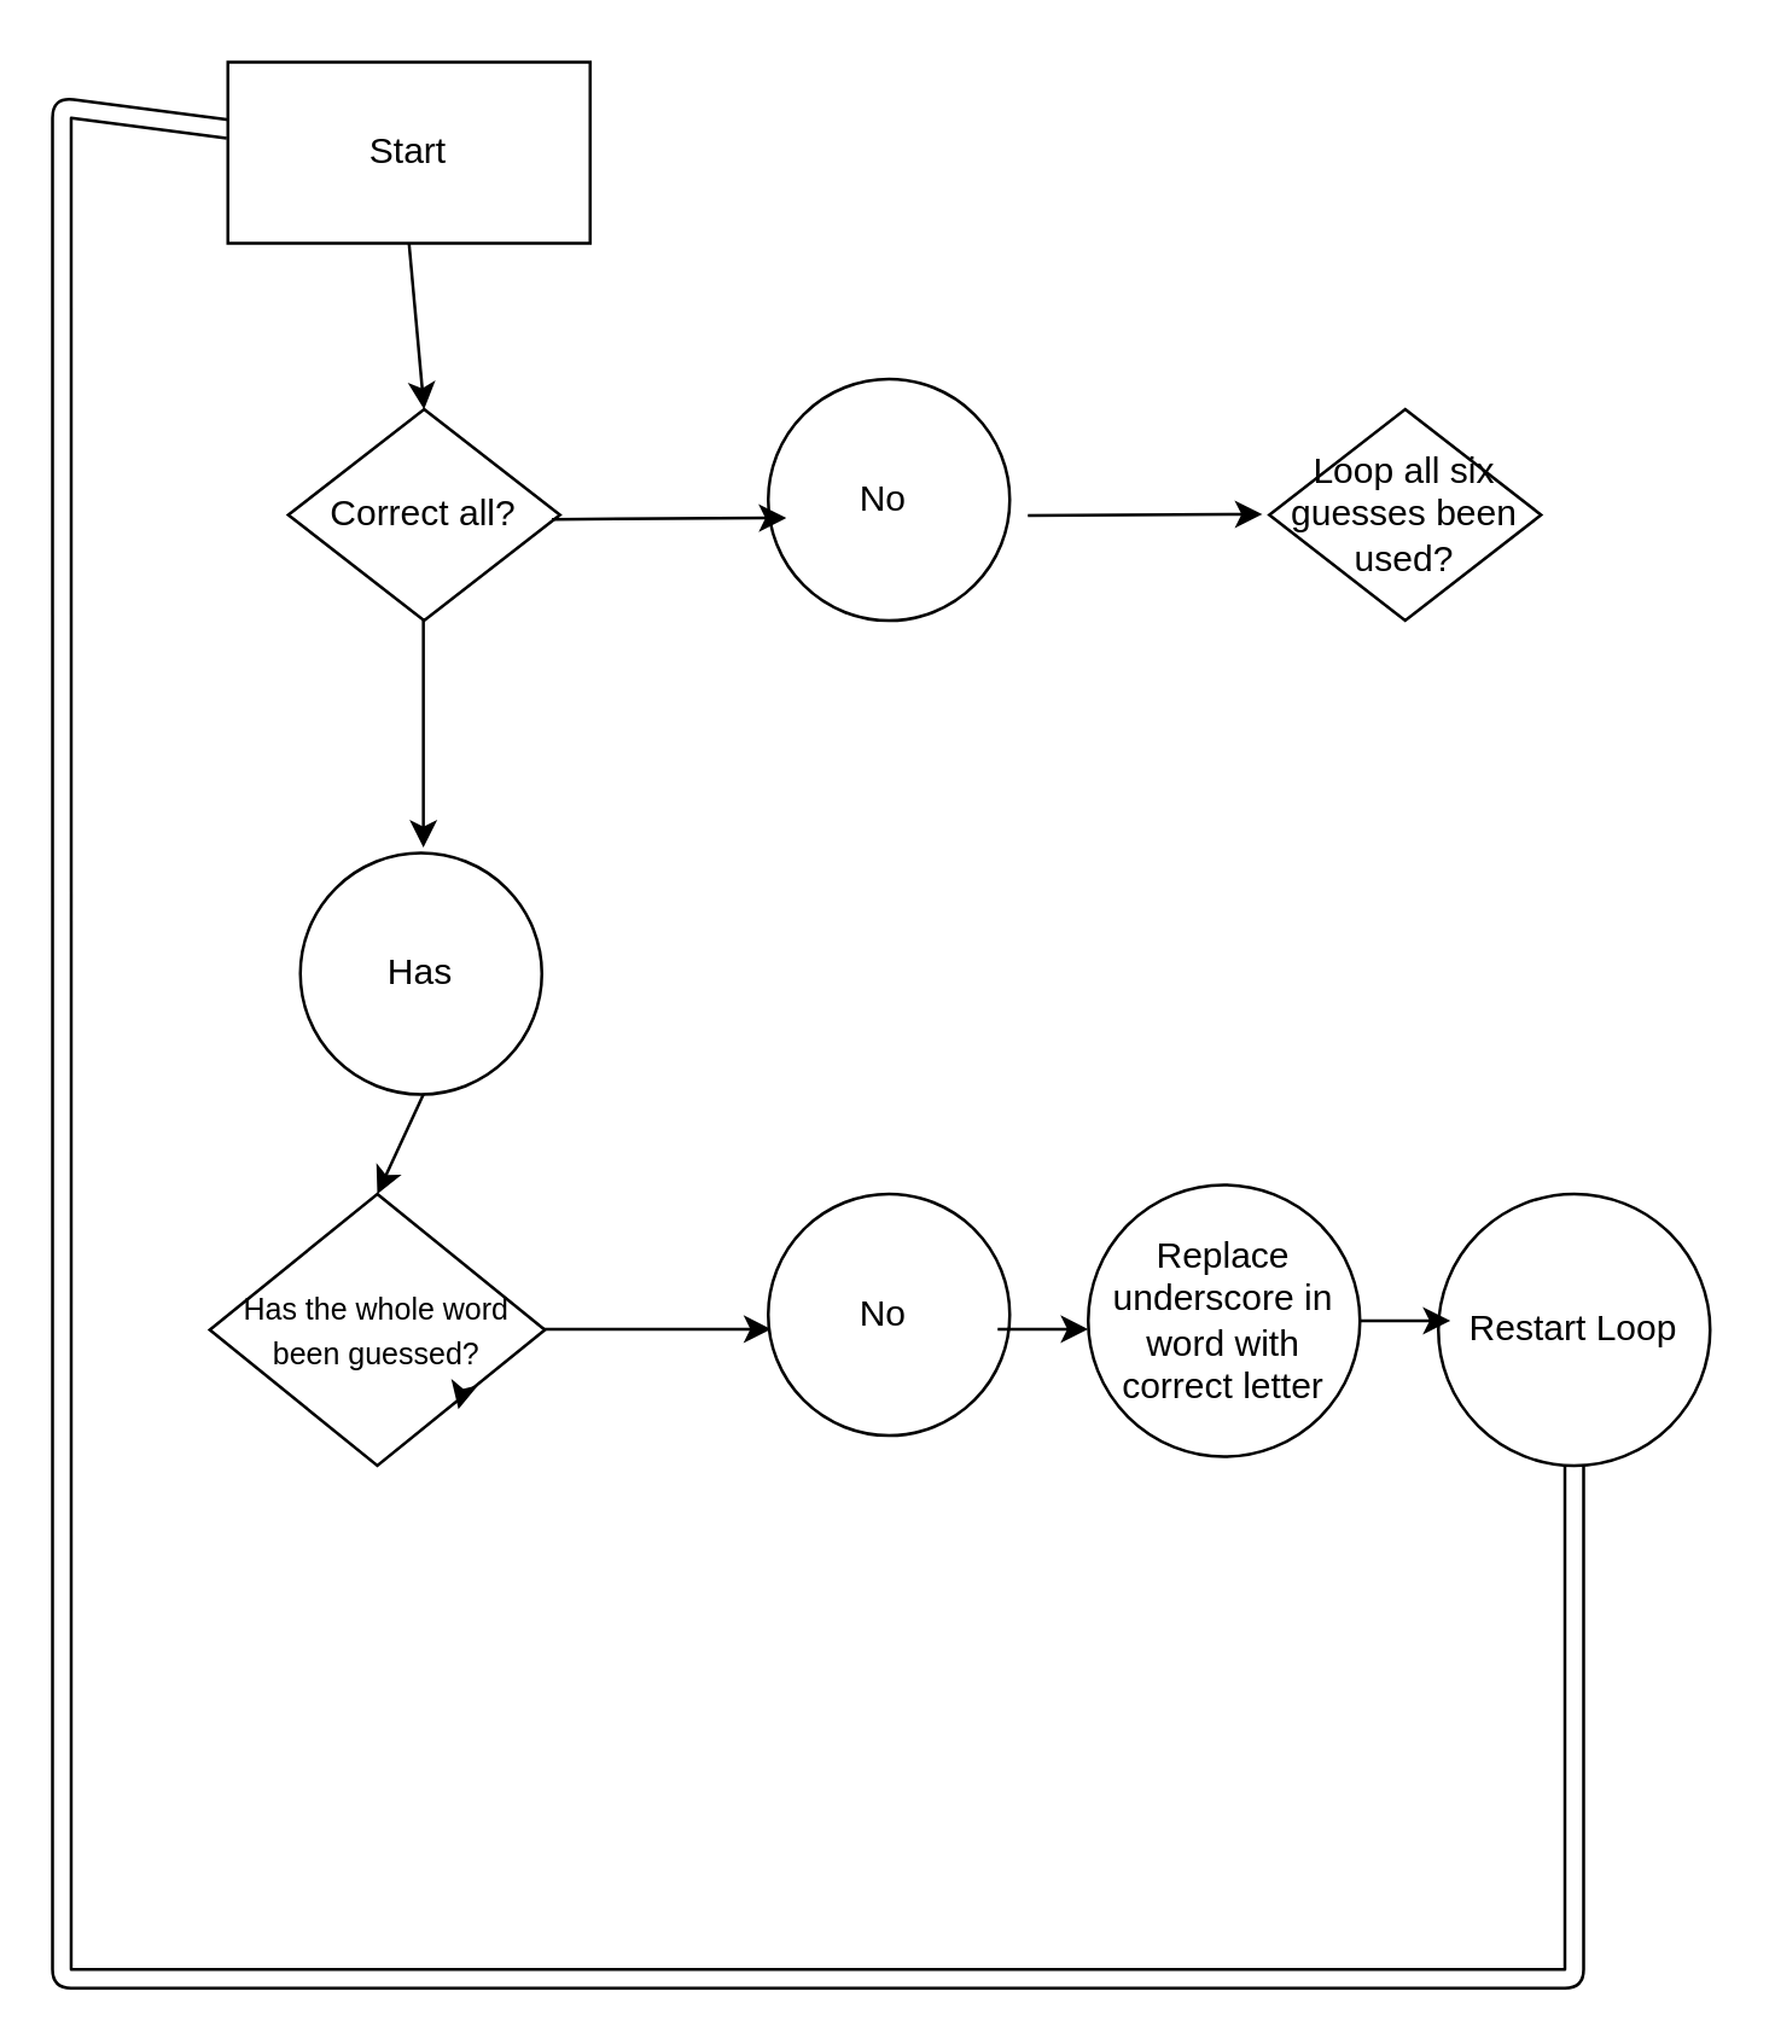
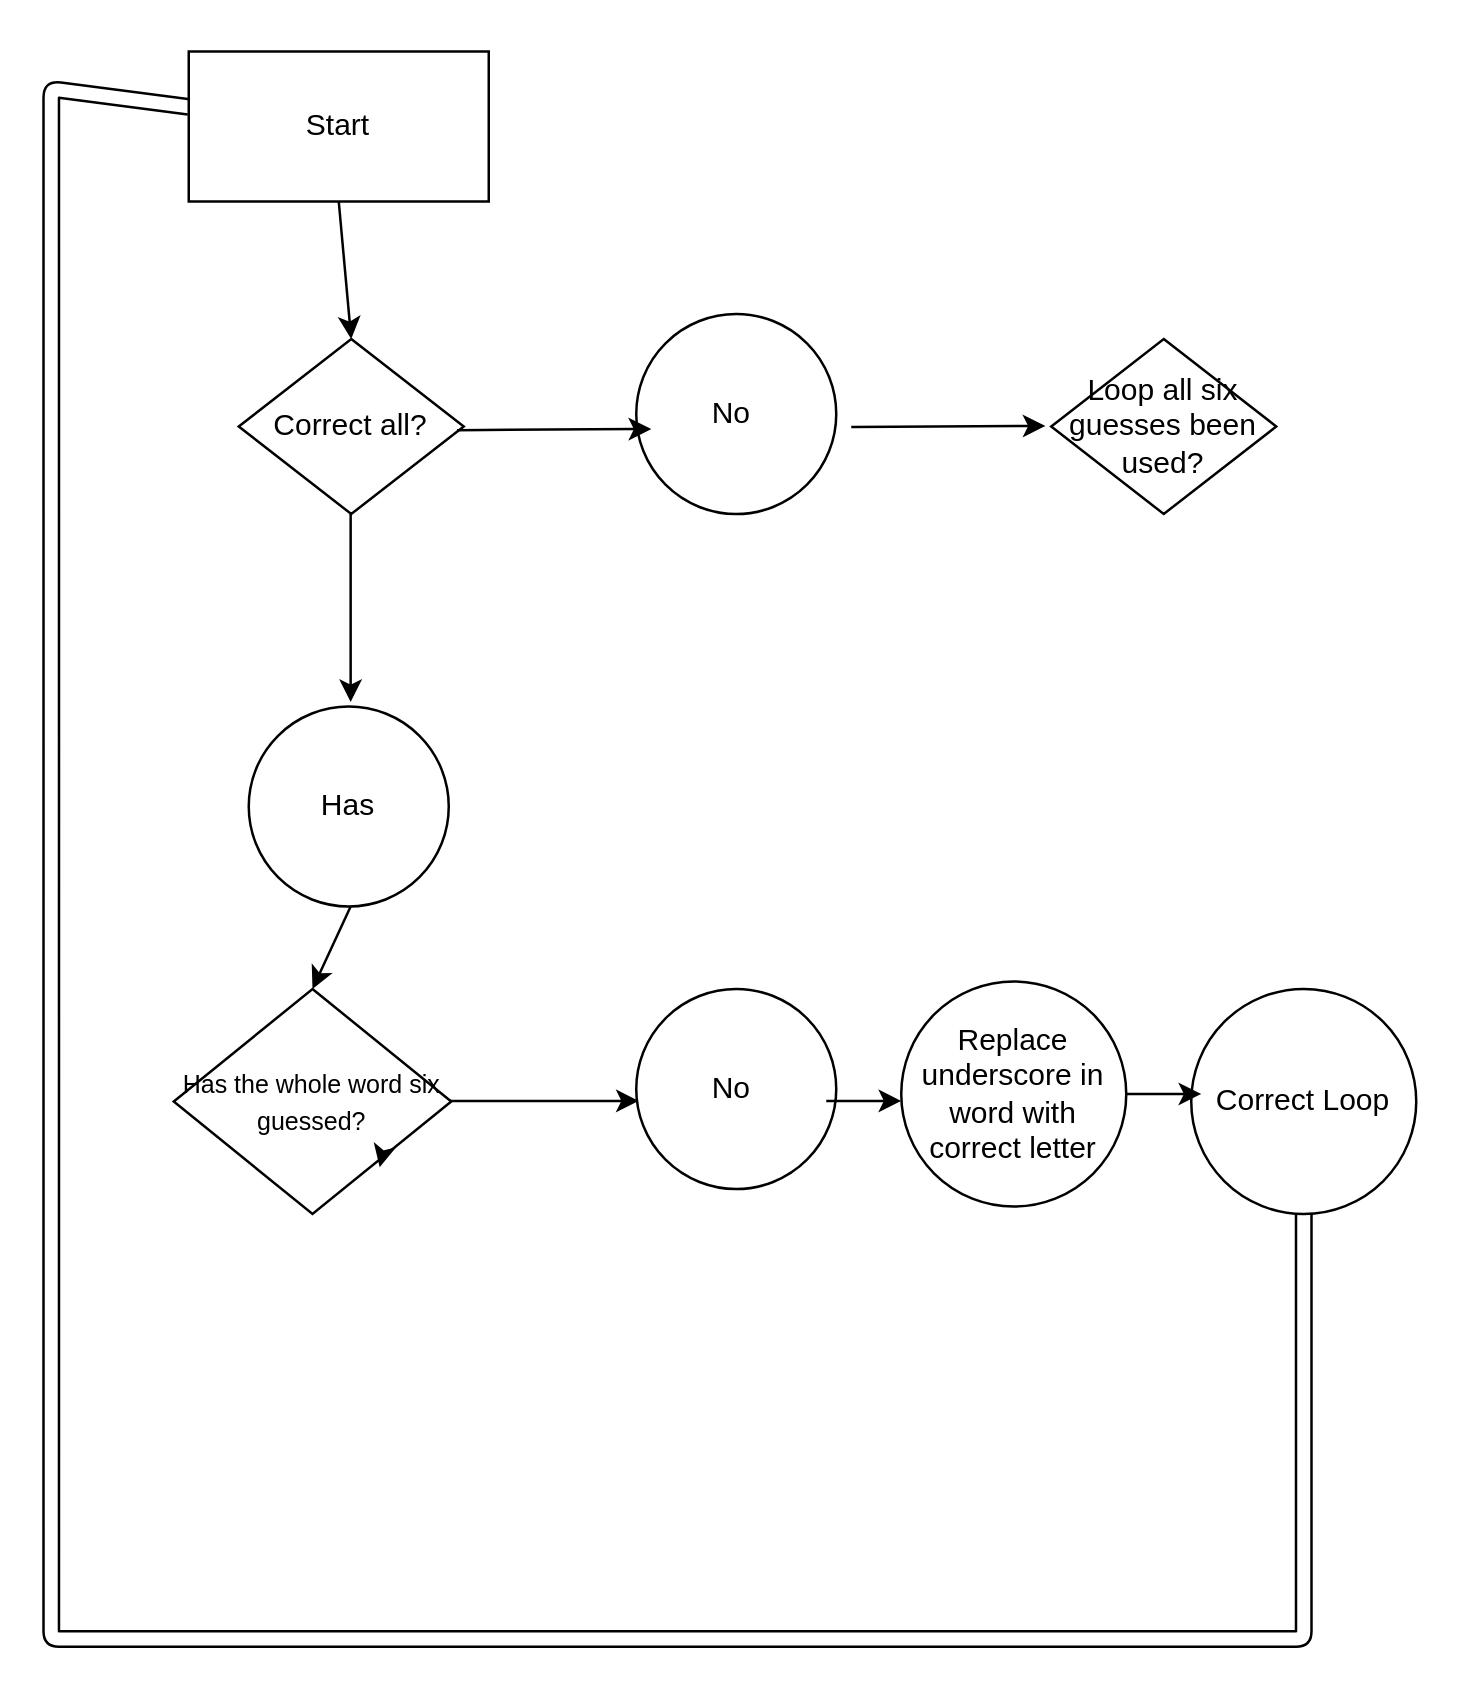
- <mxCell id="18" value="&lt;span&gt;&lt;font style=&quot;font-size: 10px&quot;&gt;Has the whole word been guessed?&lt;/font&gt;&lt;/span&gt;" style="rhombus;whiteSpace=wrap;html=1;" parent="1" vertex="1"><mxGeometry x="69" y="395" width="111" height="90" as="geometry" /></mxCell>
+ <mxCell id="18" value="&lt;span&gt;&lt;font style=&quot;font-size: 10px&quot;&gt;Has the whole word six guessed?&lt;/font&gt;&lt;/span&gt;" style="rhombus;whiteSpace=wrap;html=1;" parent="1" vertex="1"><mxGeometry x="69" y="395" width="111" height="90" as="geometry" /></mxCell>
- <mxCell id="14" value="Restart Loop&lt;br&gt;" style="ellipse;whiteSpace=wrap;html=1;aspect=fixed;" parent="1" vertex="1"><mxGeometry x="476" y="395" width="90" height="90" as="geometry" /></mxCell>
+ <mxCell id="14" value="Correct Loop&lt;br&gt;" style="ellipse;whiteSpace=wrap;html=1;aspect=fixed;" parent="1" vertex="1"><mxGeometry x="476" y="395" width="90" height="90" as="geometry" /></mxCell>
